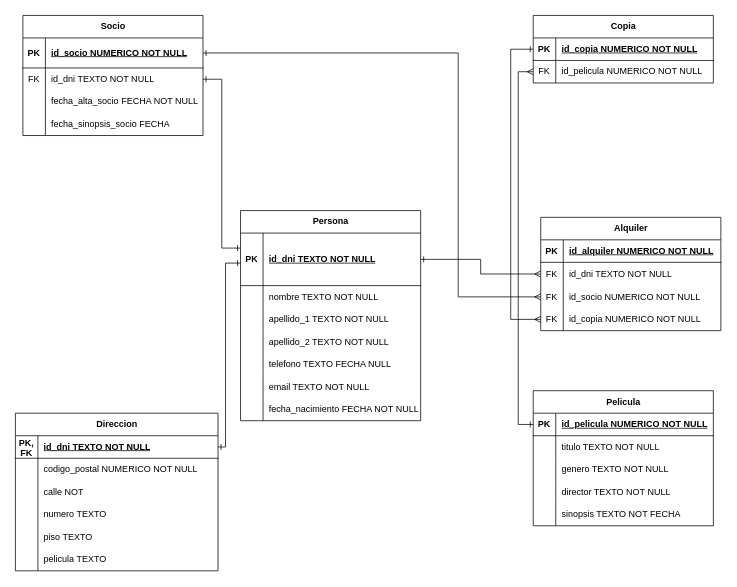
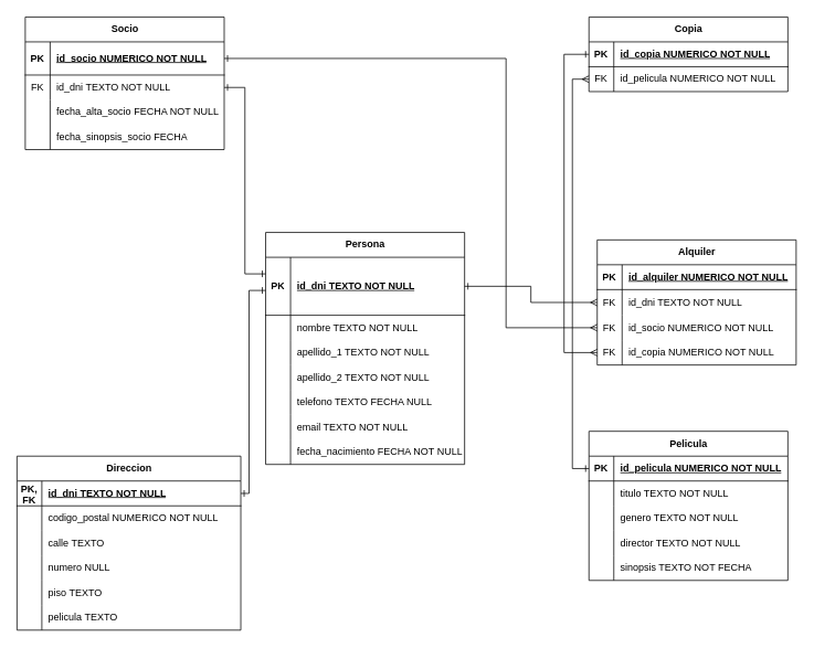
- <mxCell id="46" value="calle NOT" style="shape=partialRectangle;connectable=0;fillColor=none;top=0;left=0;bottom=0;right=0;align=left;spacingLeft=6;overflow=hidden;whiteSpace=wrap;html=1;" vertex="1" parent="44"><mxGeometry x="30" width="240" height="30" as="geometry"><mxRectangle width="240" height="30" as="alternateBounds" /></mxGeometry></mxCell>
+ <mxCell id="46" value="calle TEXTO" style="shape=partialRectangle;connectable=0;fillColor=none;top=0;left=0;bottom=0;right=0;align=left;spacingLeft=6;overflow=hidden;whiteSpace=wrap;html=1;" vertex="1" parent="44"><mxGeometry x="30" width="240" height="30" as="geometry"><mxRectangle width="240" height="30" as="alternateBounds" /></mxGeometry></mxCell>
- <mxCell id="49" value="numero TEXTO" style="shape=partialRectangle;connectable=0;fillColor=none;top=0;left=0;bottom=0;right=0;align=left;spacingLeft=6;overflow=hidden;whiteSpace=wrap;html=1;" vertex="1" parent="47"><mxGeometry x="30" width="240" height="30" as="geometry"><mxRectangle width="240" height="30" as="alternateBounds" /></mxGeometry></mxCell>
+ <mxCell id="49" value="numero NULL" style="shape=partialRectangle;connectable=0;fillColor=none;top=0;left=0;bottom=0;right=0;align=left;spacingLeft=6;overflow=hidden;whiteSpace=wrap;html=1;" vertex="1" parent="47"><mxGeometry x="30" width="240" height="30" as="geometry"><mxRectangle width="240" height="30" as="alternateBounds" /></mxGeometry></mxCell>
